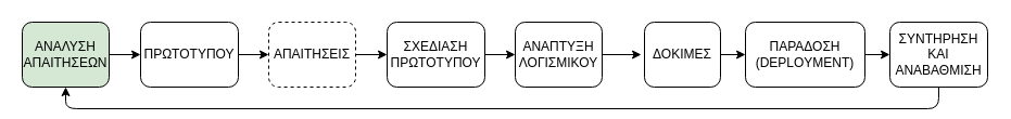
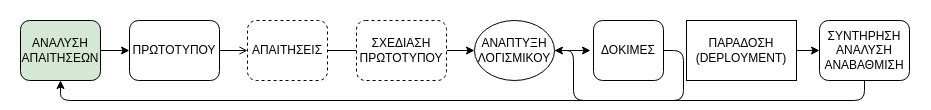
- <mxCell id="4" style="edgeStyle=orthogonalEdgeStyle;curved=0;rounded=1;sketch=0;orthogonalLoop=1;jettySize=auto;html=1;exitX=1;exitY=0.5;exitDx=0;exitDy=0;entryX=0;entryY=0.5;entryDx=0;entryDy=0;" parent="1" source="5" target="7" edge="1"><mxGeometry relative="1" as="geometry" /></mxCell>
+ <mxCell id="4" style="edgeStyle=orthogonalEdgeStyle;curved=0;rounded=1;sketch=0;orthogonalLoop=1;jettySize=auto;html=1;exitX=1;exitY=0.5;exitDx=0;exitDy=0;entryX=0;entryY=0.5;entryDx=0;entryDy=0;endArrow=open;" parent="1" source="5" target="7" edge="1"><mxGeometry relative="1" as="geometry" /></mxCell>
- <mxCell id="6" style="edgeStyle=orthogonalEdgeStyle;curved=0;rounded=1;sketch=0;orthogonalLoop=1;jettySize=auto;html=1;exitX=1;exitY=0.5;exitDx=0;exitDy=0;entryX=0;entryY=0.5;entryDx=0;entryDy=0;" parent="1" source="7" target="9" edge="1"><mxGeometry relative="1" as="geometry" /></mxCell>
+ <mxCell id="6" style="edgeStyle=orthogonalEdgeStyle;curved=0;rounded=1;sketch=0;orthogonalLoop=1;jettySize=auto;html=1;exitX=1;exitY=0.5;exitDx=0;exitDy=0;entryX=0;entryY=0.5;entryDx=0;entryDy=0;endArrow=none;" parent="1" source="7" target="9" edge="1"><mxGeometry relative="1" as="geometry" /></mxCell>
- <mxCell id="9" value="ΣΧΕΔΙΑΣΗ ΠΡΩΤΟΤΥΠΟΥ" style="rounded=1;whiteSpace=wrap;html=1;sketch=0;" parent="1" vertex="1"><mxGeometry x="356" y="20" width="90" height="60" as="geometry" /></mxCell>
+ <mxCell id="9" value="ΣΧΕΔΙΑΣΗ ΠΡΩΤΟΤΥΠΟΥ" style="rounded=1;whiteSpace=wrap;html=1;sketch=0;dashed=1;" parent="1" vertex="1"><mxGeometry x="356" y="20" width="90" height="60" as="geometry" /></mxCell>
- <mxCell id="11" value="ΑΝΑΠΤΥΞΗ ΛΟΓΙΣΜΙΚΟΥ" style="rounded=1;whiteSpace=wrap;html=1;sketch=0;" parent="1" vertex="1"><mxGeometry x="474" y="20" width="80" height="60" as="geometry" /></mxCell>
+ <mxCell id="11" value="ΑΝΑΠΤΥΞΗ ΛΟΓΙΣΜΙΚΟΥ" style="ellipse;whiteSpace=wrap;html=1;sketch=0;" parent="1" vertex="1"><mxGeometry x="474" y="20" width="80" height="60" as="geometry" /></mxCell>
- <mxCell id="12" style="edgeStyle=orthogonalEdgeStyle;curved=0;rounded=1;sketch=0;orthogonalLoop=1;jettySize=auto;html=1;exitX=1;exitY=0.5;exitDx=0;exitDy=0;entryX=0;entryY=0.5;entryDx=0;entryDy=0;" parent="1" source="13" target="15" edge="1"><mxGeometry relative="1" as="geometry" /></mxCell>
+ <mxCell id="12" style="edgeStyle=orthogonalEdgeStyle;curved=0;rounded=1;sketch=0;orthogonalLoop=1;jettySize=auto;html=1;exitX=1;exitY=0.5;exitDx=0;exitDy=0;" parent="1" source="13" target="11" edge="1"><mxGeometry relative="1" as="geometry" /></mxCell>
- <mxCell id="15" value="ΠΑΡΑΔΟΣΗ&lt;br&gt;(DEPLOYMENT)" style="rounded=1;whiteSpace=wrap;html=1;sketch=0;" parent="1" vertex="1"><mxGeometry x="686" y="20" width="110" height="60" as="geometry" /></mxCell>
+ <mxCell id="15" value="ΠΑΡΑΔΟΣΗ&lt;br&gt;(DEPLOYMENT)" style="whiteSpace=wrap;html=1;sketch=0;rounded=0;" parent="1" vertex="1"><mxGeometry x="686" y="20" width="110" height="60" as="geometry" /></mxCell>
- <mxCell id="17" value="ΣΥΝΤΗΡΗΣΗ ΚΑΙ ΑΝΑΒΑΘΜΙΣΗ" style="rounded=1;whiteSpace=wrap;html=1;sketch=0;" parent="1" vertex="1"><mxGeometry x="819" y="20" width="90" height="60" as="geometry" /></mxCell>
+ <mxCell id="17" value="ΣΥΝΤΗΡΗΣΗ ΑΝΑΛΥΣΗ ΑΝΑΒΑΘΜΙΣΗ" style="rounded=1;whiteSpace=wrap;html=1;sketch=0;" parent="1" vertex="1"><mxGeometry x="819" y="20" width="90" height="60" as="geometry" /></mxCell>
